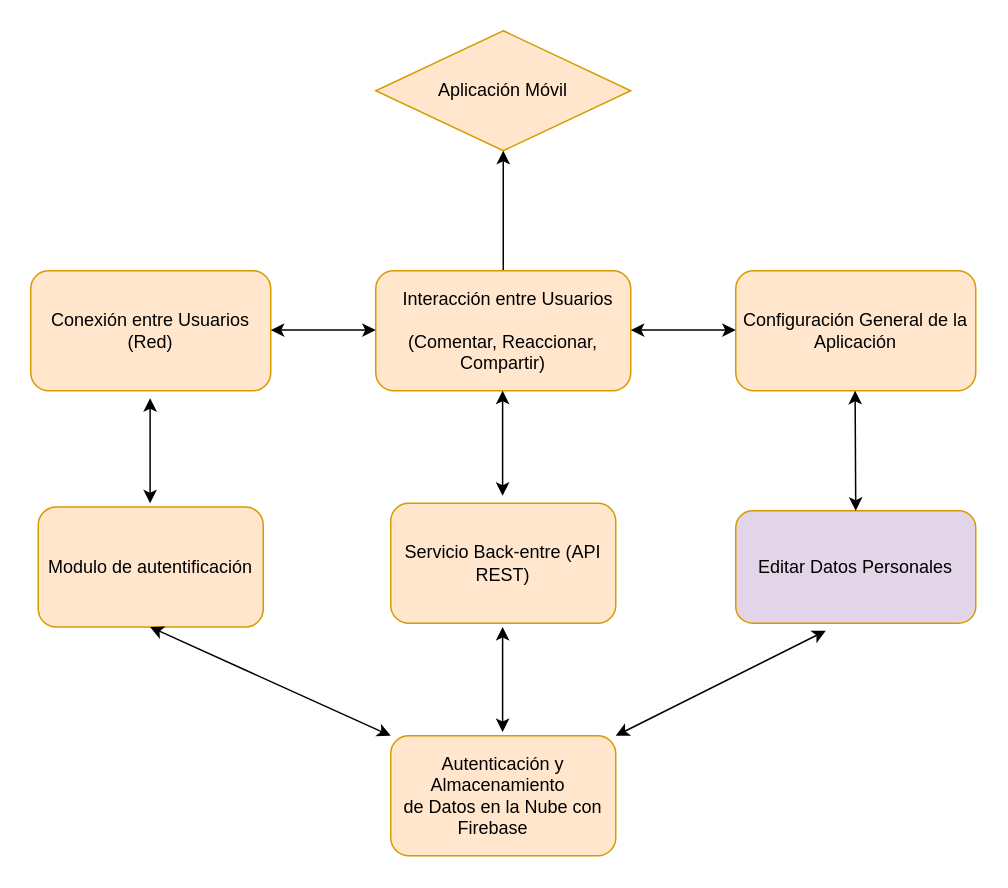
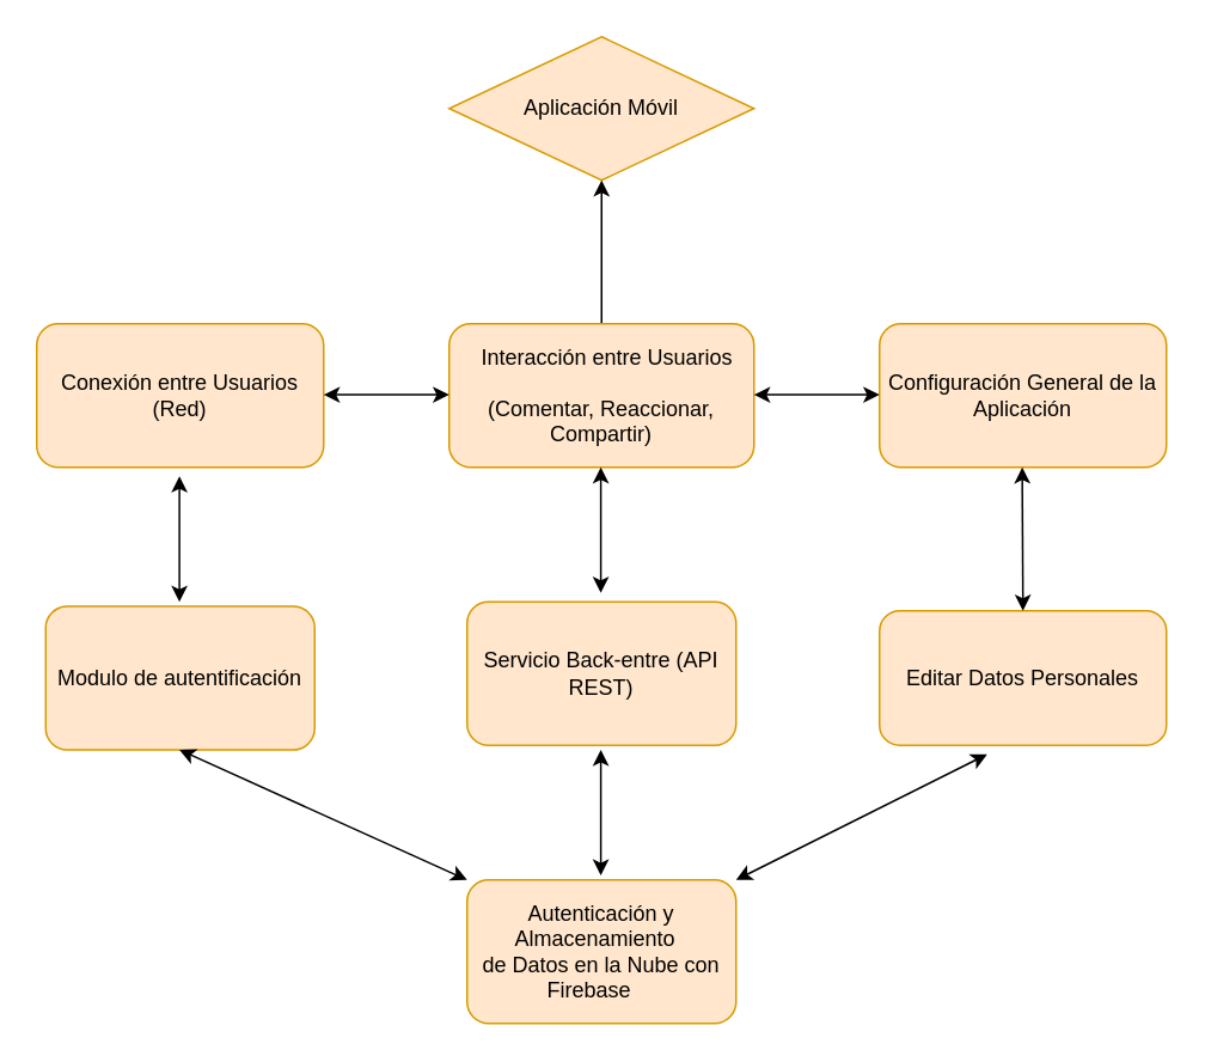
- <mxCell id="9" value="Editar Datos Personales" style="rounded=1;whiteSpace=wrap;html=1;fillColor=#e1d5e7;strokeColor=#d79b00;" vertex="1" parent="1"><mxGeometry x="490" y="340" width="160" height="75" as="geometry" /></mxCell>
+ <mxCell id="9" value="Editar Datos Personales" style="rounded=1;whiteSpace=wrap;html=1;fillColor=#ffe6cc;strokeColor=#d79b00;" vertex="1" parent="1"><mxGeometry x="490" y="340" width="160" height="75" as="geometry" /></mxCell>
